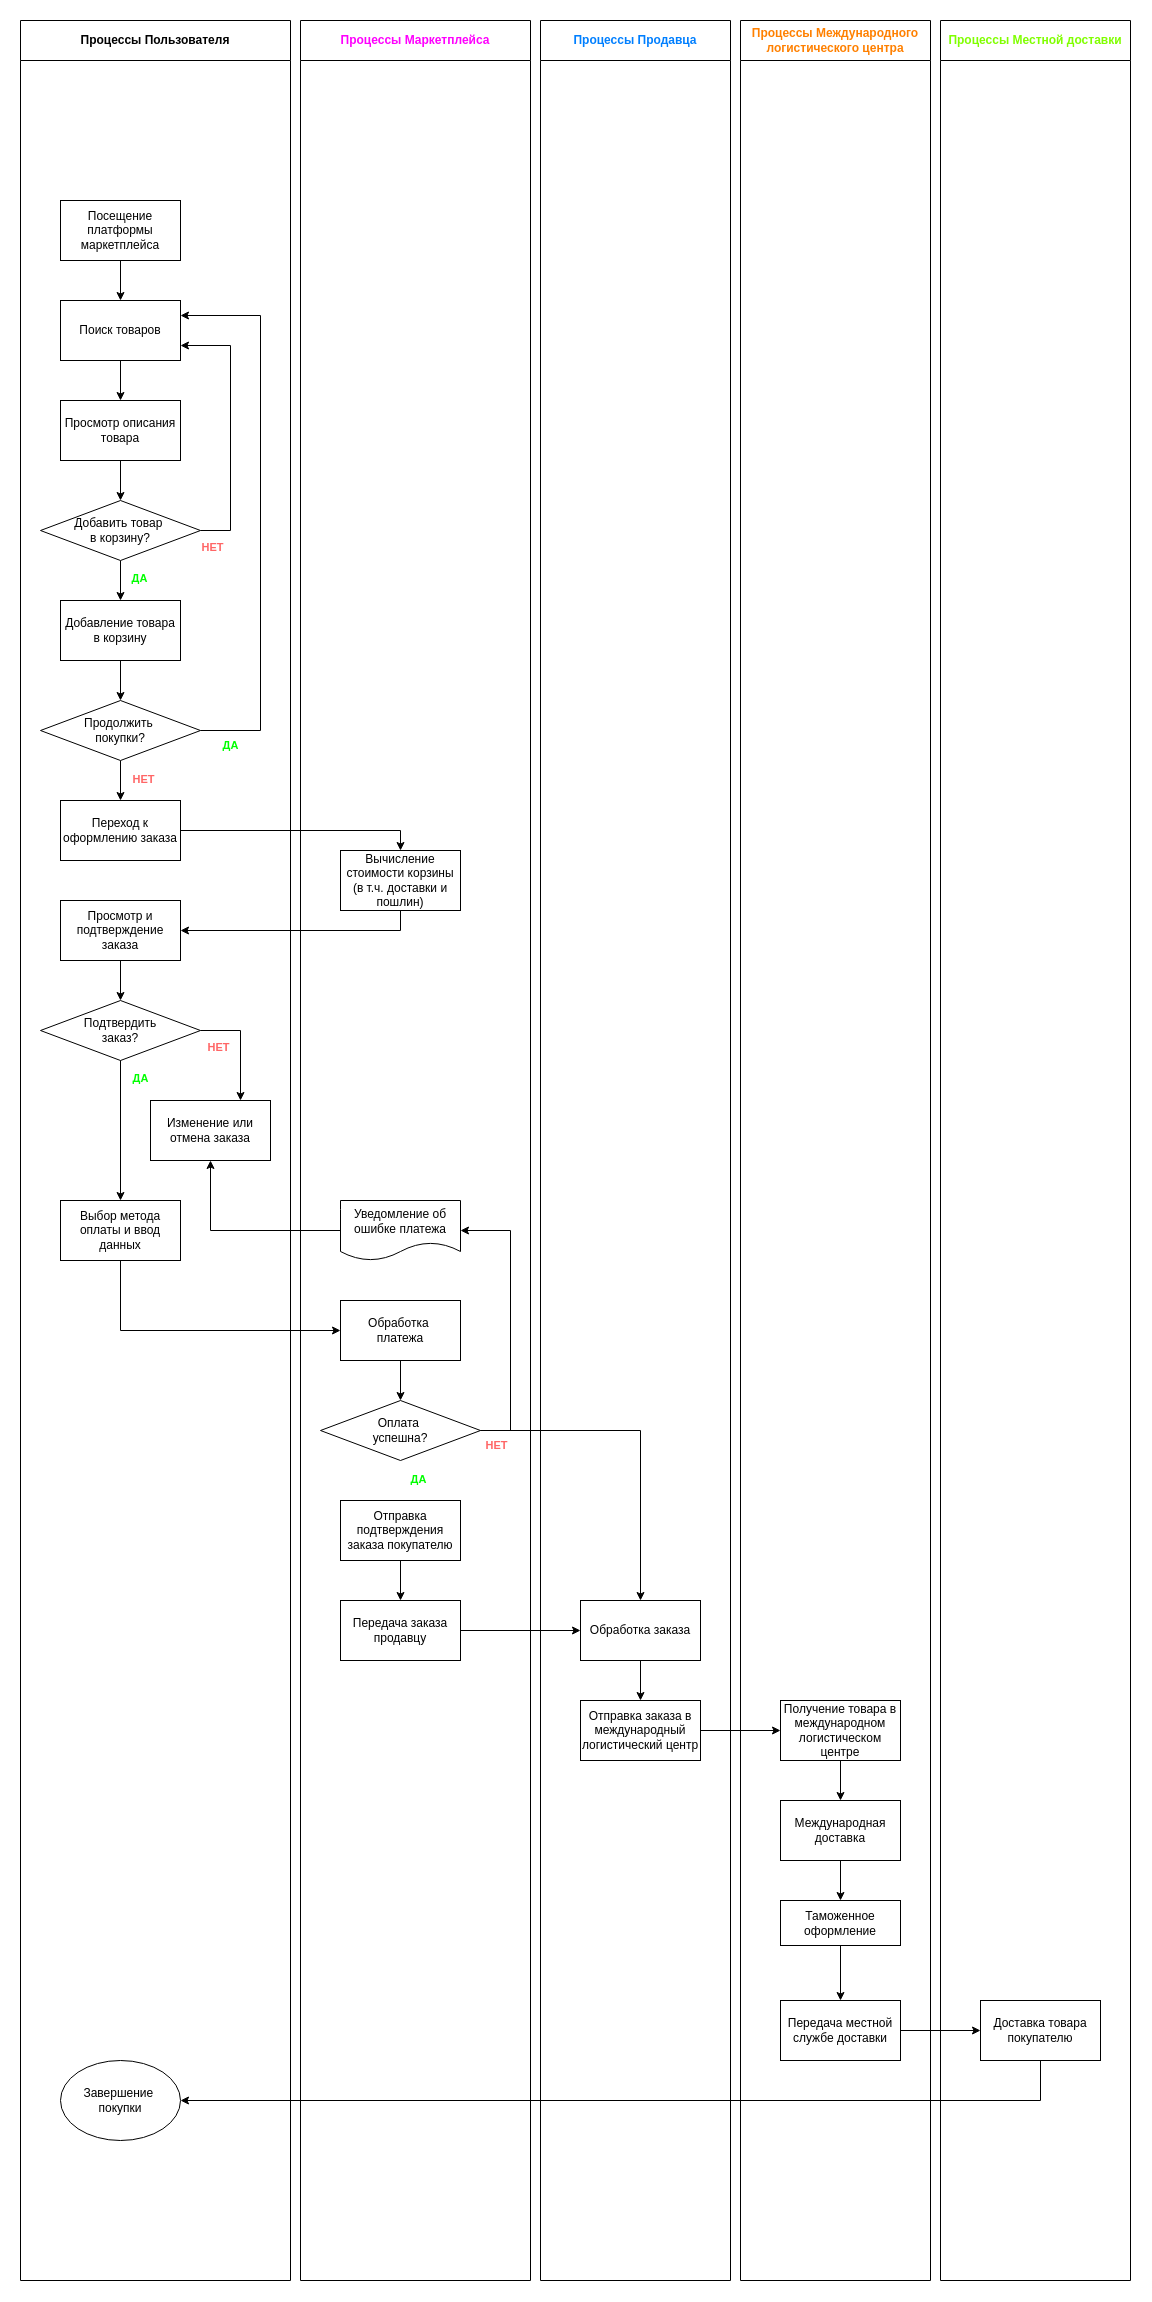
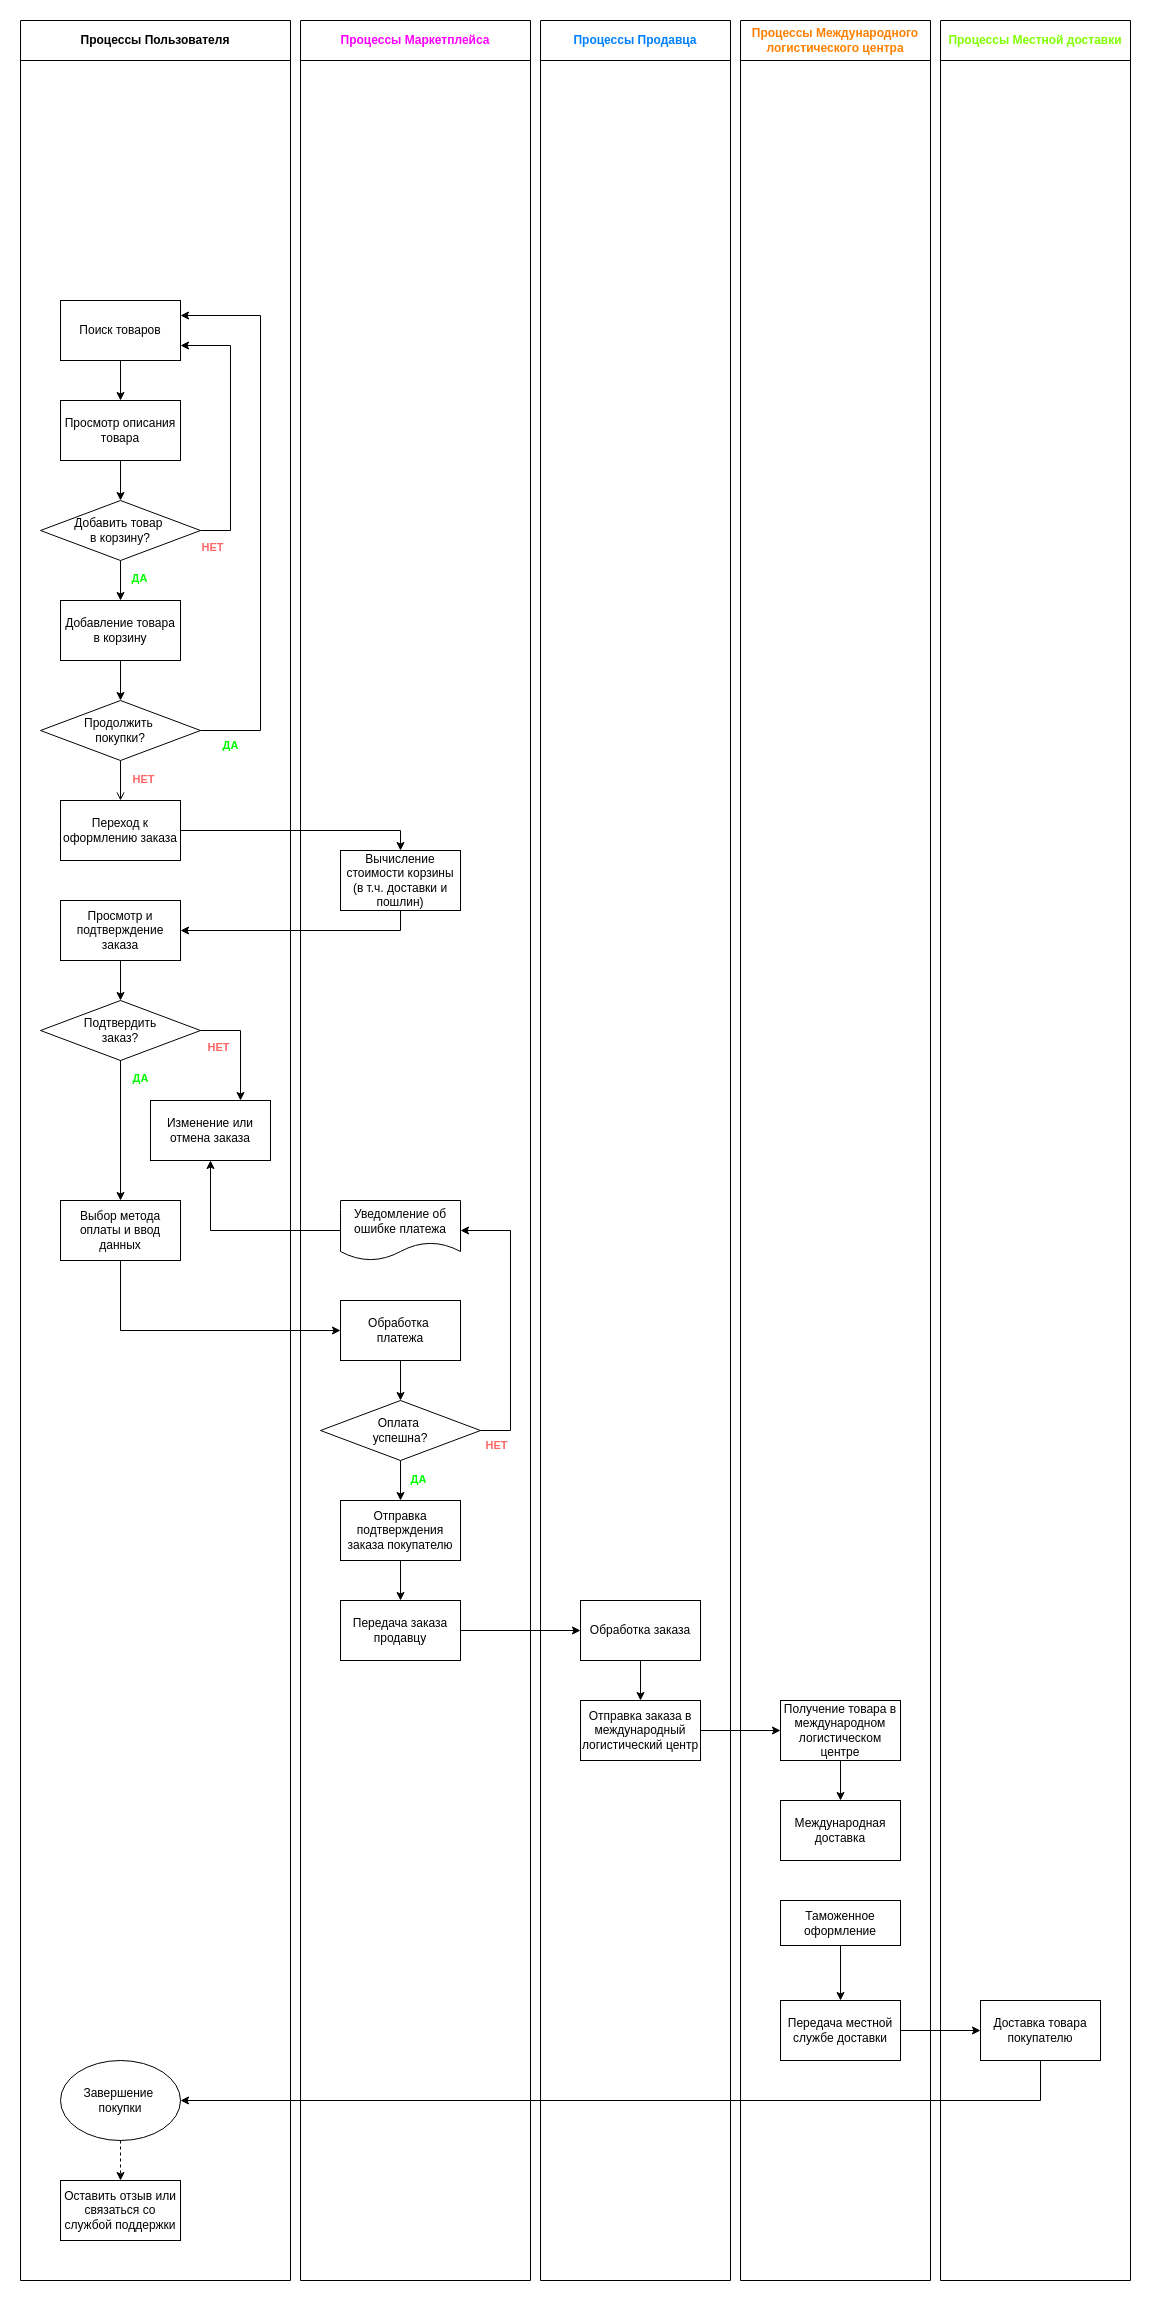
- <mxCell id="4" value="Посещение платформы маркетплейса" style="rounded=0;whiteSpace=wrap;html=1;" vertex="1" parent="2"><mxGeometry x="40" y="180" width="120" height="60" as="geometry" /></mxCell>
- <mxCell id="3" value="" style="edgeStyle=orthogonalEdgeStyle;rounded=0;orthogonalLoop=1;jettySize=auto;html=1;" edge="1" parent="2" source="4" target="6"><mxGeometry relative="1" as="geometry" /></mxCell>
- <mxCell id="16" value="" style="edgeStyle=orthogonalEdgeStyle;rounded=0;orthogonalLoop=1;jettySize=auto;html=1;" edge="1" parent="2" source="18" target="20"><mxGeometry relative="1" as="geometry" /></mxCell>
+ <mxCell id="16" value="" style="edgeStyle=orthogonalEdgeStyle;rounded=0;orthogonalLoop=1;jettySize=auto;html=1;endArrow=open;" edge="1" parent="2" source="18" target="20"><mxGeometry relative="1" as="geometry" /></mxCell>
- <mxCell id="37" value="" style="edgeStyle=orthogonalEdgeStyle;rounded=0;orthogonalLoop=1;jettySize=auto;html=1;" edge="1" parent="33" source="38" target="48"><mxGeometry relative="1" as="geometry" /></mxCell>
+ <mxCell id="37" value="" style="edgeStyle=orthogonalEdgeStyle;rounded=0;orthogonalLoop=1;jettySize=auto;html=1;" edge="1" parent="33" source="38" target="40"><mxGeometry relative="1" as="geometry" /></mxCell>
- <mxCell id="53" value="" style="edgeStyle=orthogonalEdgeStyle;rounded=0;orthogonalLoop=1;jettySize=auto;html=1;" edge="1" parent="50" source="54" target="56"><mxGeometry relative="1" as="geometry" /></mxCell>
+ <mxCell id="25" value="" style="endArrow=classic;html=1;rounded=0;dashed=1;exitX=0.5;exitY=1;exitDx=0;exitDy=0;entryX=0.5;entryY=0;entryDx=0;entryDy=0;" edge="1" parent="2" source="24" target="26"><mxGeometry width="50" height="50" relative="1" as="geometry"><mxPoint x="10" y="2730" as="sourcePoint" /><mxPoint x="-110" y="2760" as="targetPoint" /></mxGeometry></mxCell>
+ <mxCell id="26" value="Оставить отзыв или связаться со службой поддержки" style="whiteSpace=wrap;html=1;" vertex="1" parent="2"><mxGeometry x="40" y="2160" width="120" height="60" as="geometry" /></mxCell>
